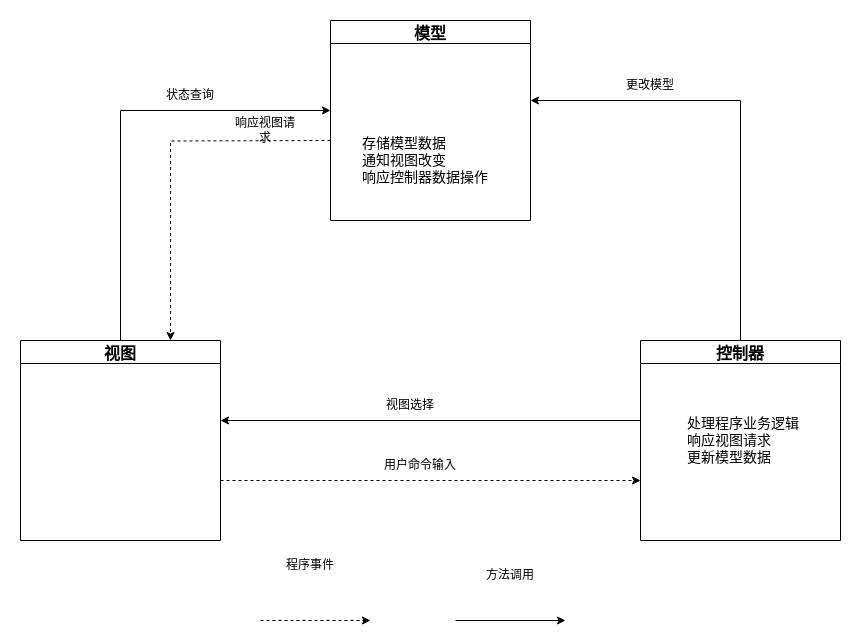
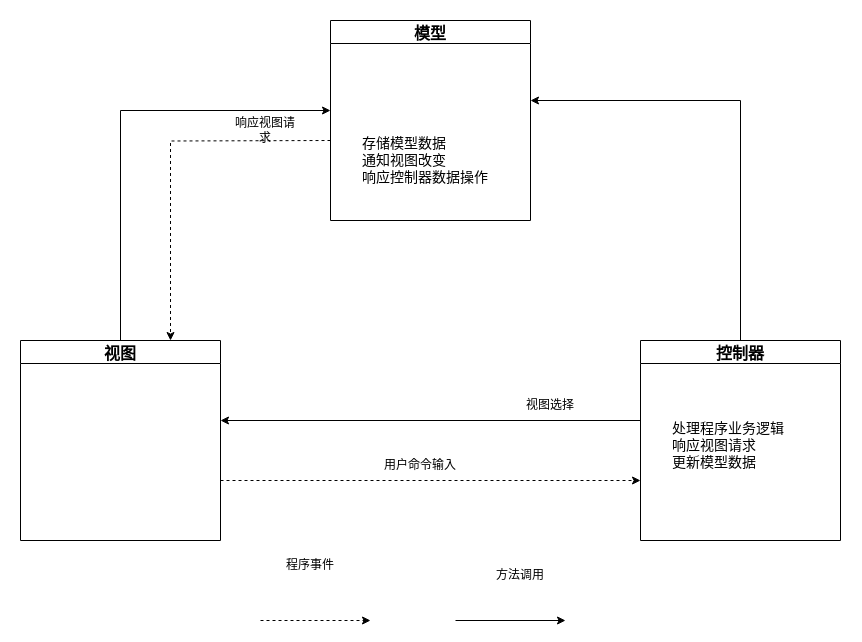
- <mxCell id="13" value="更改模型" style="text;html=1;strokeColor=none;fillColor=none;align=center;verticalAlign=middle;whiteSpace=wrap;rounded=0;" vertex="1" parent="1"><mxGeometry x="620" y="70" width="60" height="30" as="geometry" /></mxCell>
- <mxCell id="10" value="状态查询" style="text;html=1;strokeColor=none;fillColor=none;align=center;verticalAlign=middle;whiteSpace=wrap;rounded=0;" vertex="1" parent="1"><mxGeometry x="160" y="80" width="60" height="30" as="geometry" /></mxCell>
- <mxCell id="14" value="视图选择" style="text;html=1;strokeColor=none;fillColor=none;align=center;verticalAlign=middle;whiteSpace=wrap;rounded=0;" vertex="1" parent="1"><mxGeometry x="380" y="390" width="60" height="30" as="geometry" /></mxCell>
+ <mxCell id="14" value="视图选择" style="text;html=1;strokeColor=none;fillColor=none;align=center;verticalAlign=middle;whiteSpace=wrap;rounded=0;" vertex="1" parent="1"><mxGeometry x="520" y="390" width="60" height="30" as="geometry" /></mxCell>
- <mxCell id="6" value="&lt;font style=&quot;font-size: 14px;&quot;&gt;处理程序业务逻辑&lt;br&gt;响应视图请求&lt;br&gt;更新模型数据&lt;/font&gt;" style="text;html=1;strokeColor=none;fillColor=none;align=left;verticalAlign=middle;whiteSpace=wrap;rounded=0;" vertex="1" parent="5"><mxGeometry x="45" y="70" width="115" height="60" as="geometry" /></mxCell>
+ <mxCell id="6" value="&lt;font style=&quot;font-size: 14px;&quot;&gt;处理程序业务逻辑&lt;br&gt;响应视图请求&lt;br&gt;更新模型数据&lt;/font&gt;" style="text;html=1;strokeColor=none;fillColor=none;align=left;verticalAlign=middle;whiteSpace=wrap;rounded=0;" vertex="1" parent="5"><mxGeometry x="30" y="75" width="115" height="60" as="geometry" /></mxCell>
- <mxCell id="20" value="方法调用" style="text;html=1;strokeColor=none;fillColor=none;align=center;verticalAlign=middle;whiteSpace=wrap;rounded=0;" vertex="1" parent="1"><mxGeometry x="480" y="560" width="60" height="30" as="geometry" /></mxCell>
+ <mxCell id="20" value="方法调用" style="text;html=1;strokeColor=none;fillColor=none;align=center;verticalAlign=middle;whiteSpace=wrap;rounded=0;" vertex="1" parent="1"><mxGeometry x="490" y="560" width="60" height="30" as="geometry" /></mxCell>
